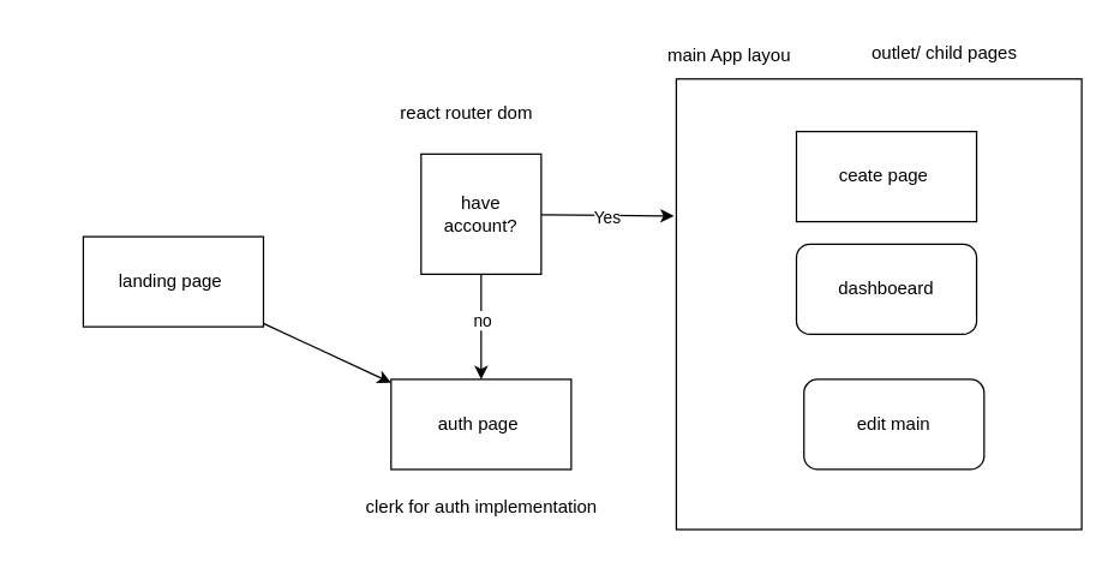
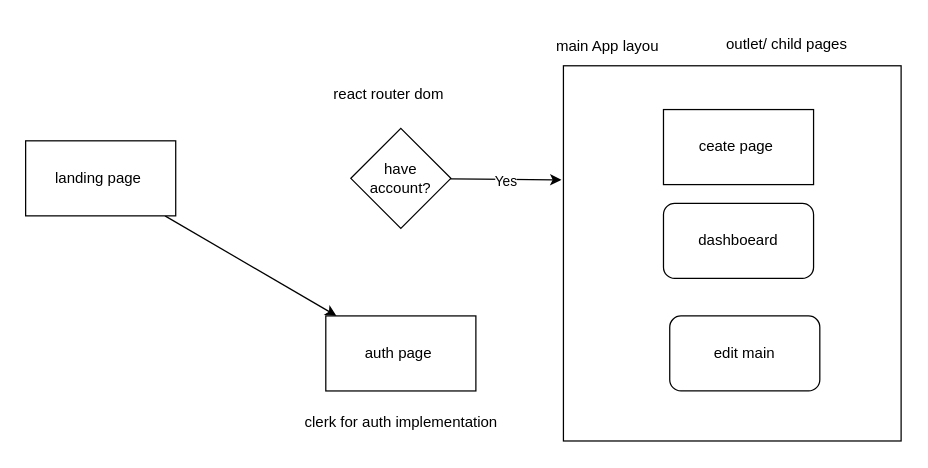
- <mxCell id="6" value="have account?" style="whiteSpace=wrap;html=1;rounded=0;" parent="1" vertex="1"><mxGeometry x="280" y="102" width="80" height="80" as="geometry" /></mxCell>
+ <mxCell id="6" value="have account?" style="rhombus;whiteSpace=wrap;html=1;" parent="1" vertex="1"><mxGeometry x="280" y="102" width="80" height="80" as="geometry" /></mxCell>
- <mxCell id="3" value="landing page&amp;nbsp;" style="rounded=0;whiteSpace=wrap;html=1;" parent="1" vertex="1"><mxGeometry x="55" y="157" width="120" height="60" as="geometry" /></mxCell>
+ <mxCell id="3" value="landing page&amp;nbsp;" style="rounded=0;whiteSpace=wrap;html=1;" parent="1" vertex="1"><mxGeometry x="20" y="112" width="120" height="60" as="geometry" /></mxCell>
- <mxCell id="4" style="edgeStyle=none;html=1;entryX=0.5;entryY=0;entryDx=0;entryDy=0;" parent="1" source="6" target="7" edge="1"><mxGeometry relative="1" as="geometry" /></mxCell>
- <mxCell id="5" value="no" style="edgeLabel;html=1;align=center;verticalAlign=middle;resizable=0;points=[];" parent="4" vertex="1" connectable="0"><mxGeometry x="-0.145" relative="1" as="geometry"><mxPoint as="offset" /></mxGeometry></mxCell>
